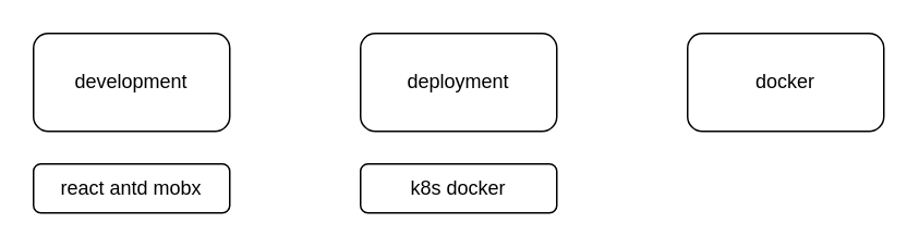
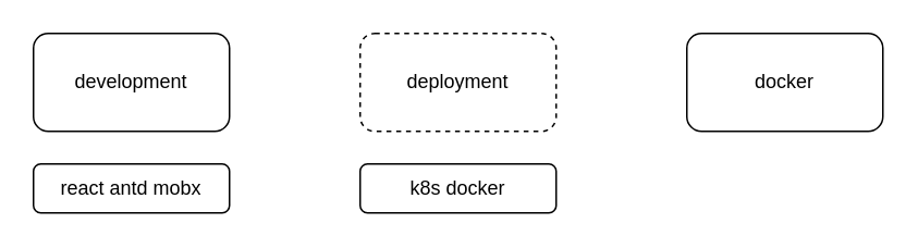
- <mxCell id="3" value="deployment" style="rounded=1;whiteSpace=wrap;html=1;" vertex="1" parent="1"><mxGeometry x="220" y="20" width="120" height="60" as="geometry" /></mxCell>
+ <mxCell id="3" value="deployment" style="rounded=1;whiteSpace=wrap;html=1;dashed=1;" vertex="1" parent="1"><mxGeometry x="220" y="20" width="120" height="60" as="geometry" /></mxCell>
